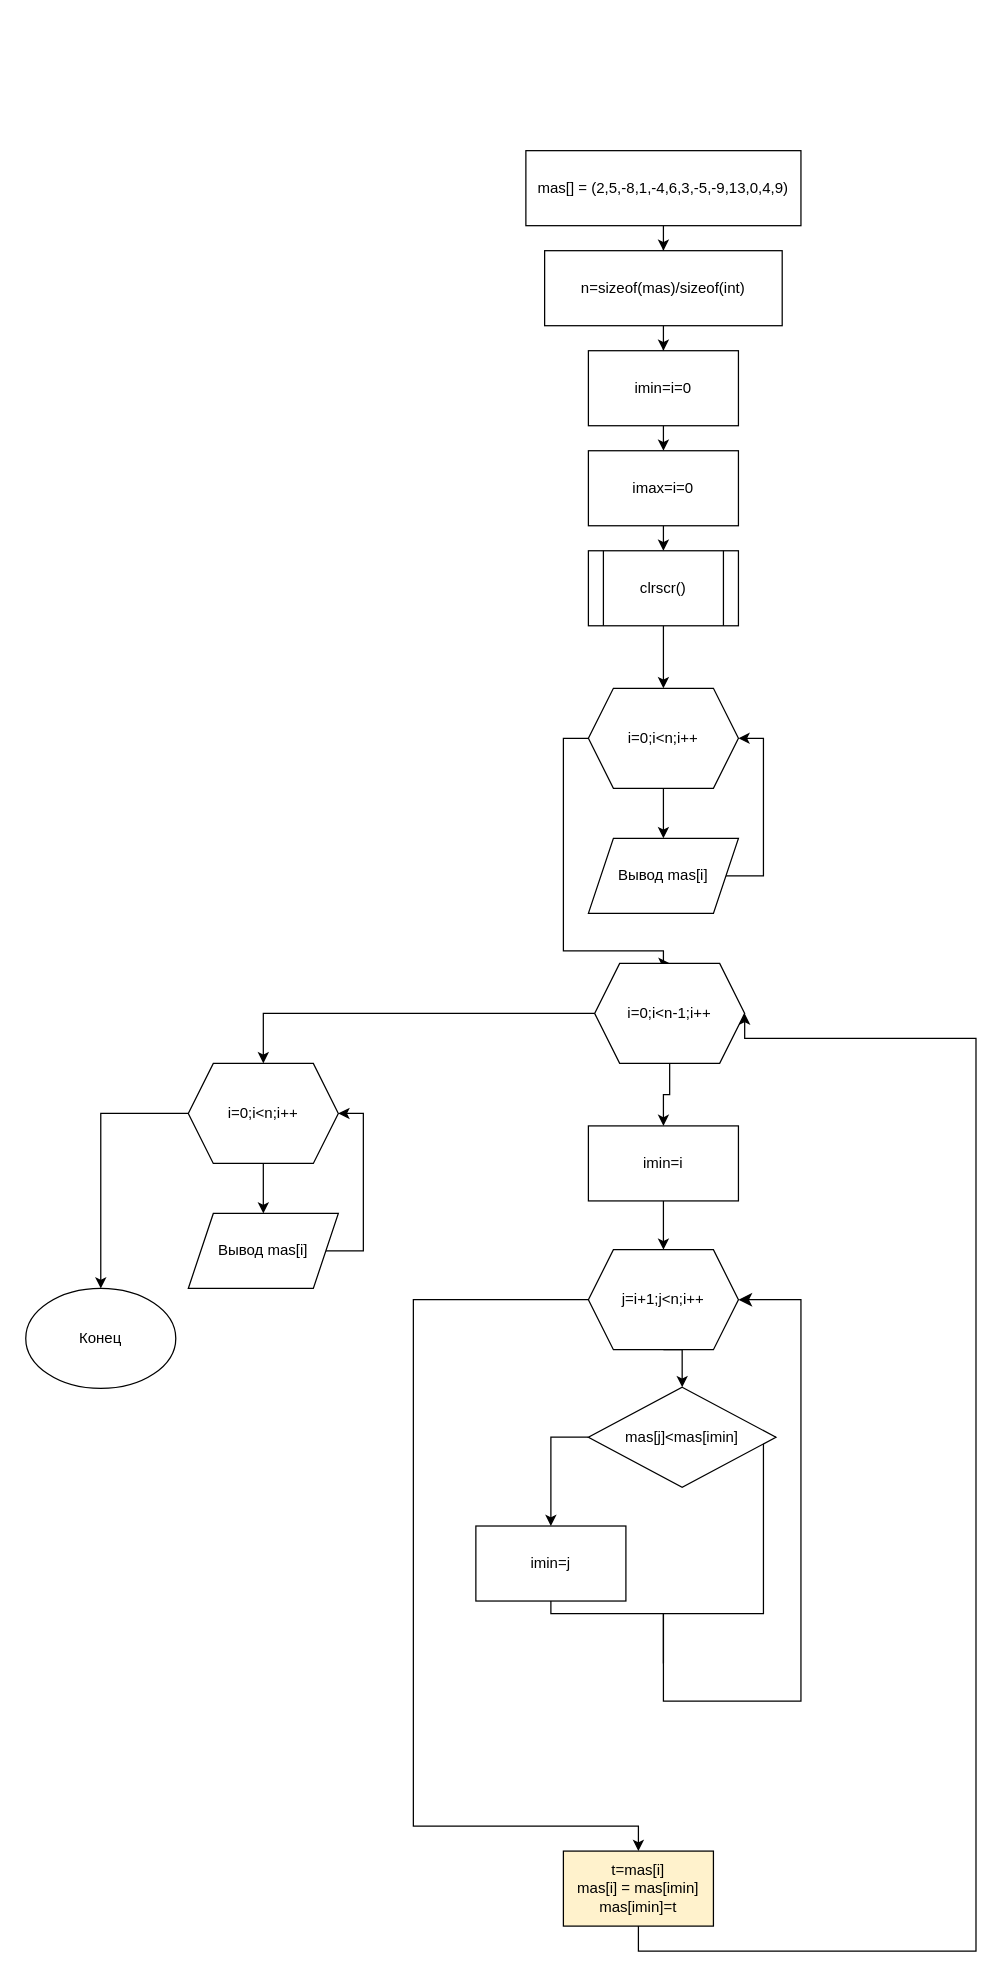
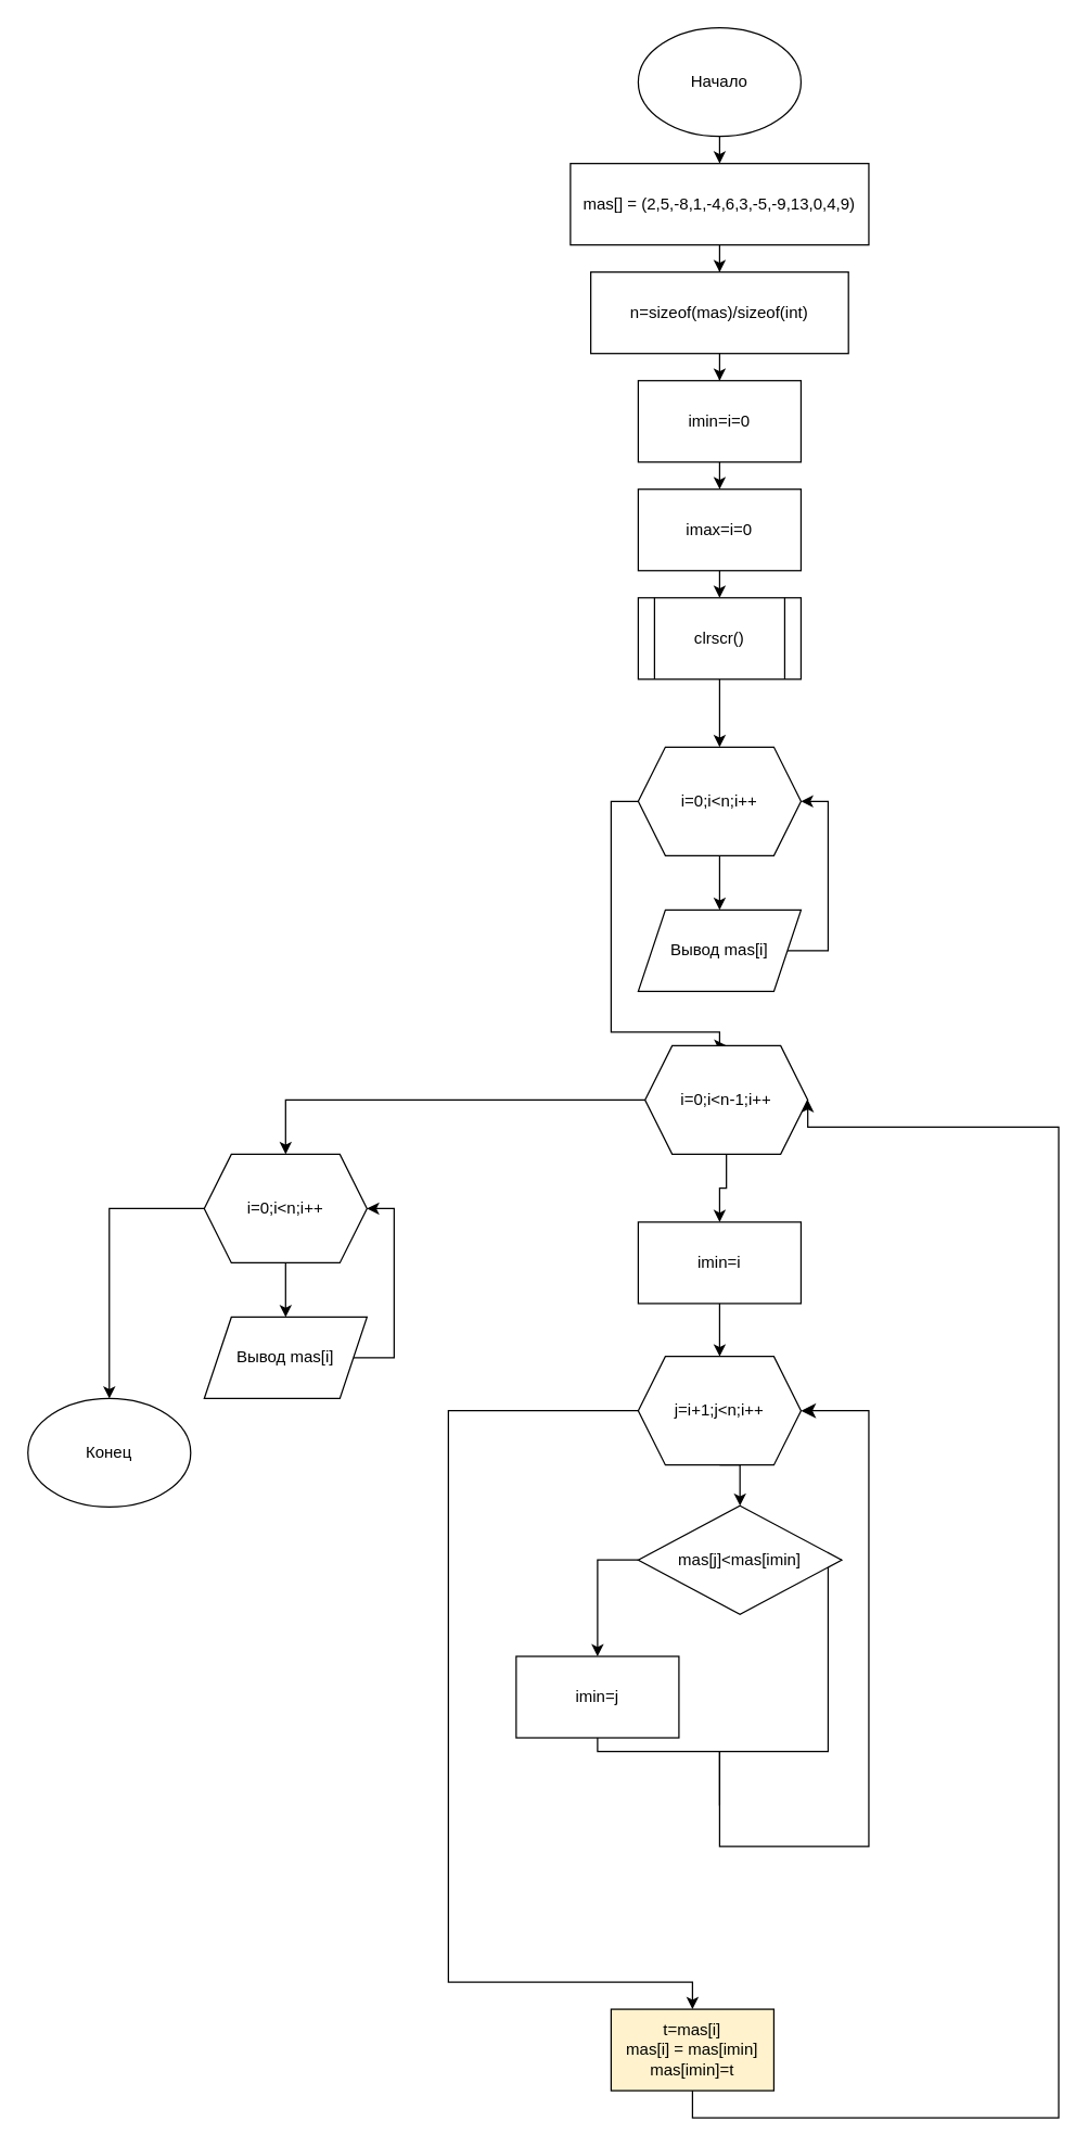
+ <mxCell id="3" value="&lt;div&gt;Начало&lt;/div&gt;" style="ellipse;whiteSpace=wrap;html=1;" parent="1" vertex="1"><mxGeometry x="470" y="20" width="120" height="80" as="geometry" /></mxCell>
+ <mxCell id="2" style="edgeStyle=orthogonalEdgeStyle;rounded=0;orthogonalLoop=1;jettySize=auto;html=1;exitX=0.5;exitY=1;exitDx=0;exitDy=0;entryX=0.5;entryY=0;entryDx=0;entryDy=0;" parent="1" source="3" target="5" edge="1"><mxGeometry relative="1" as="geometry" /></mxCell>
